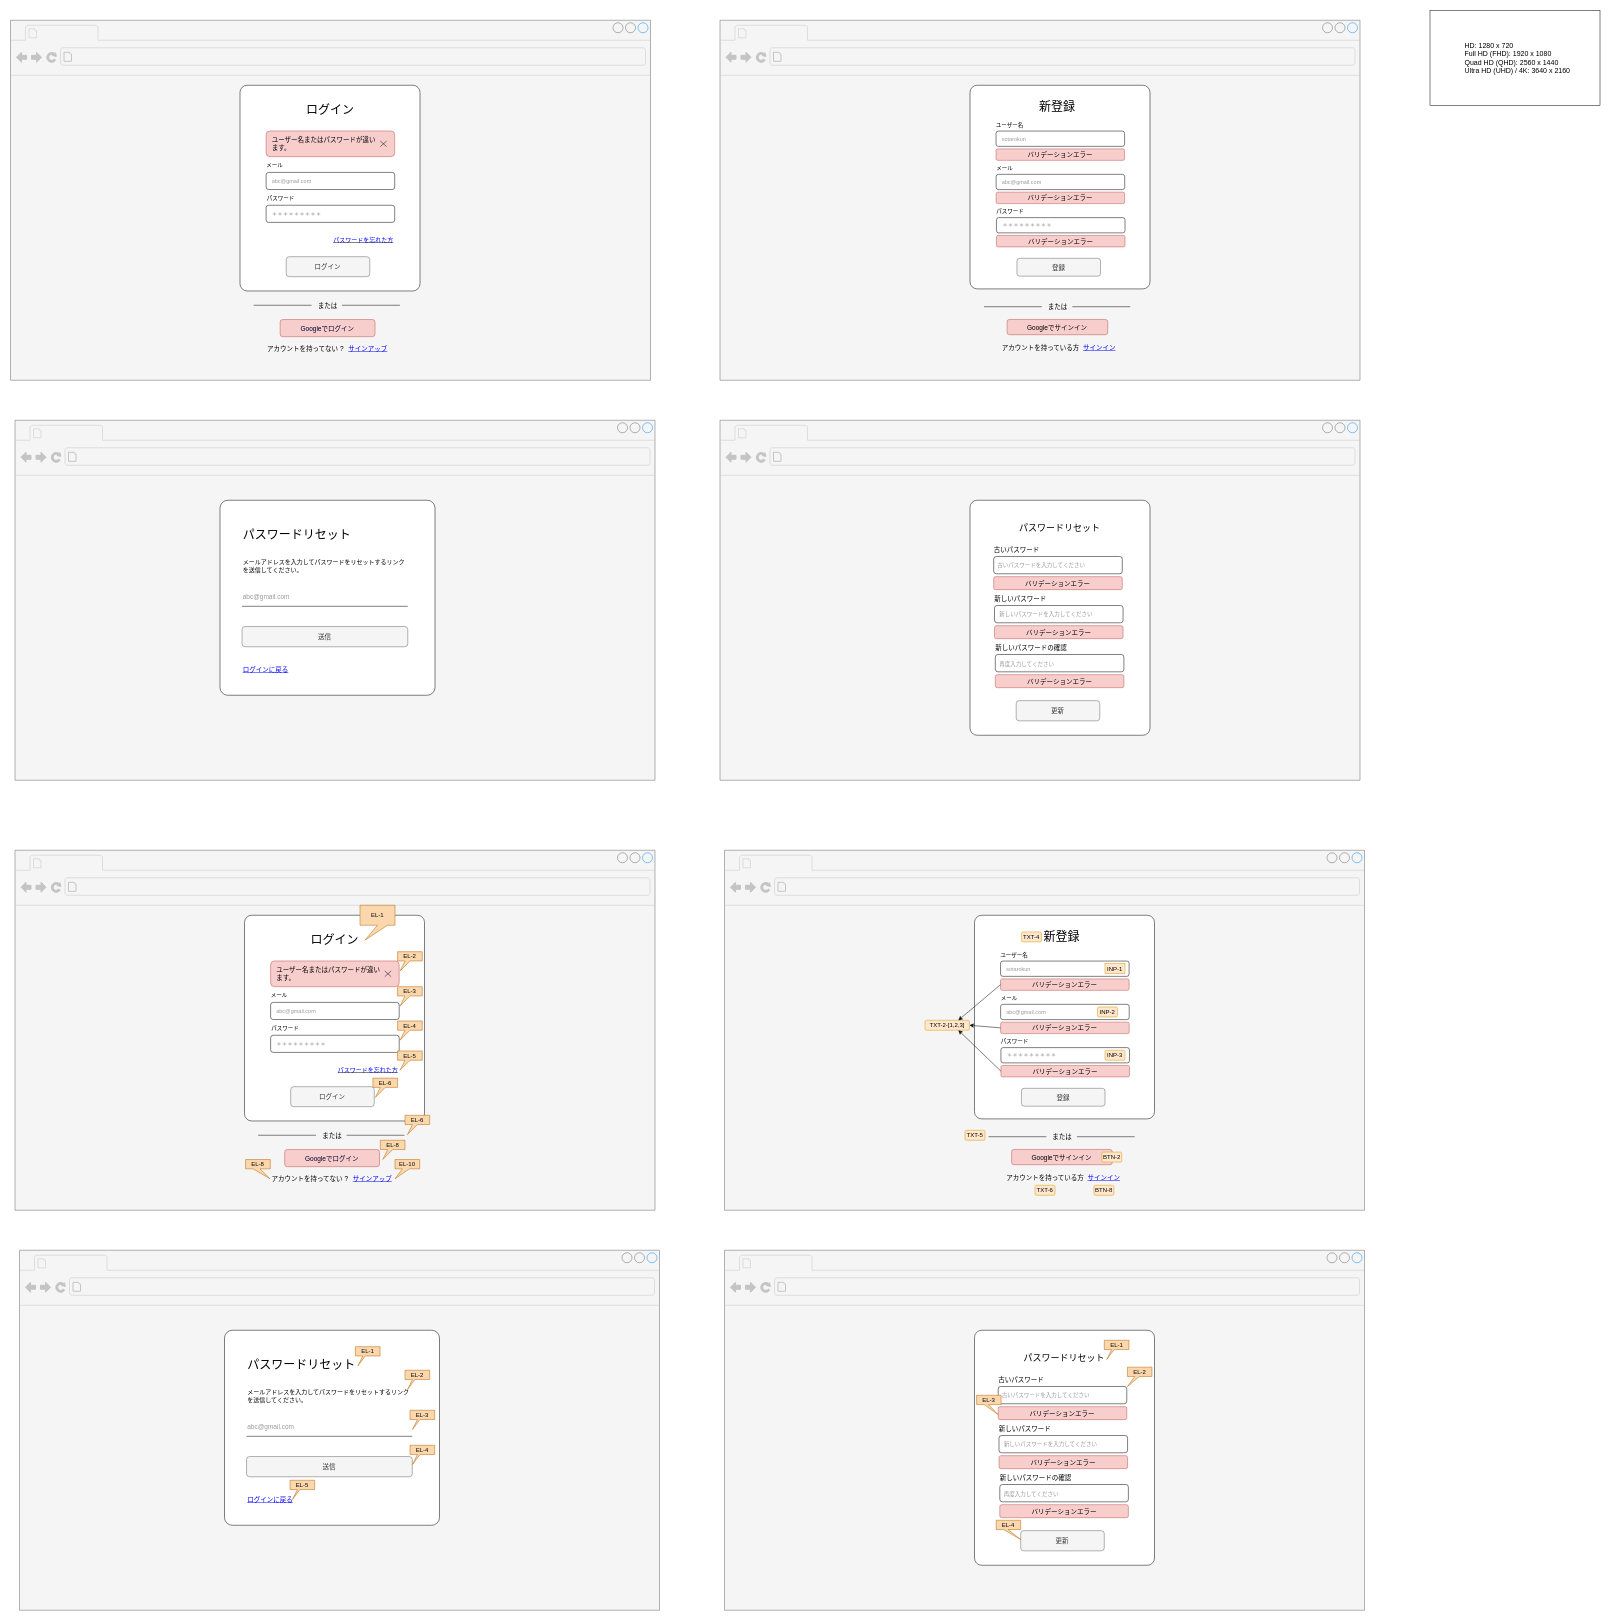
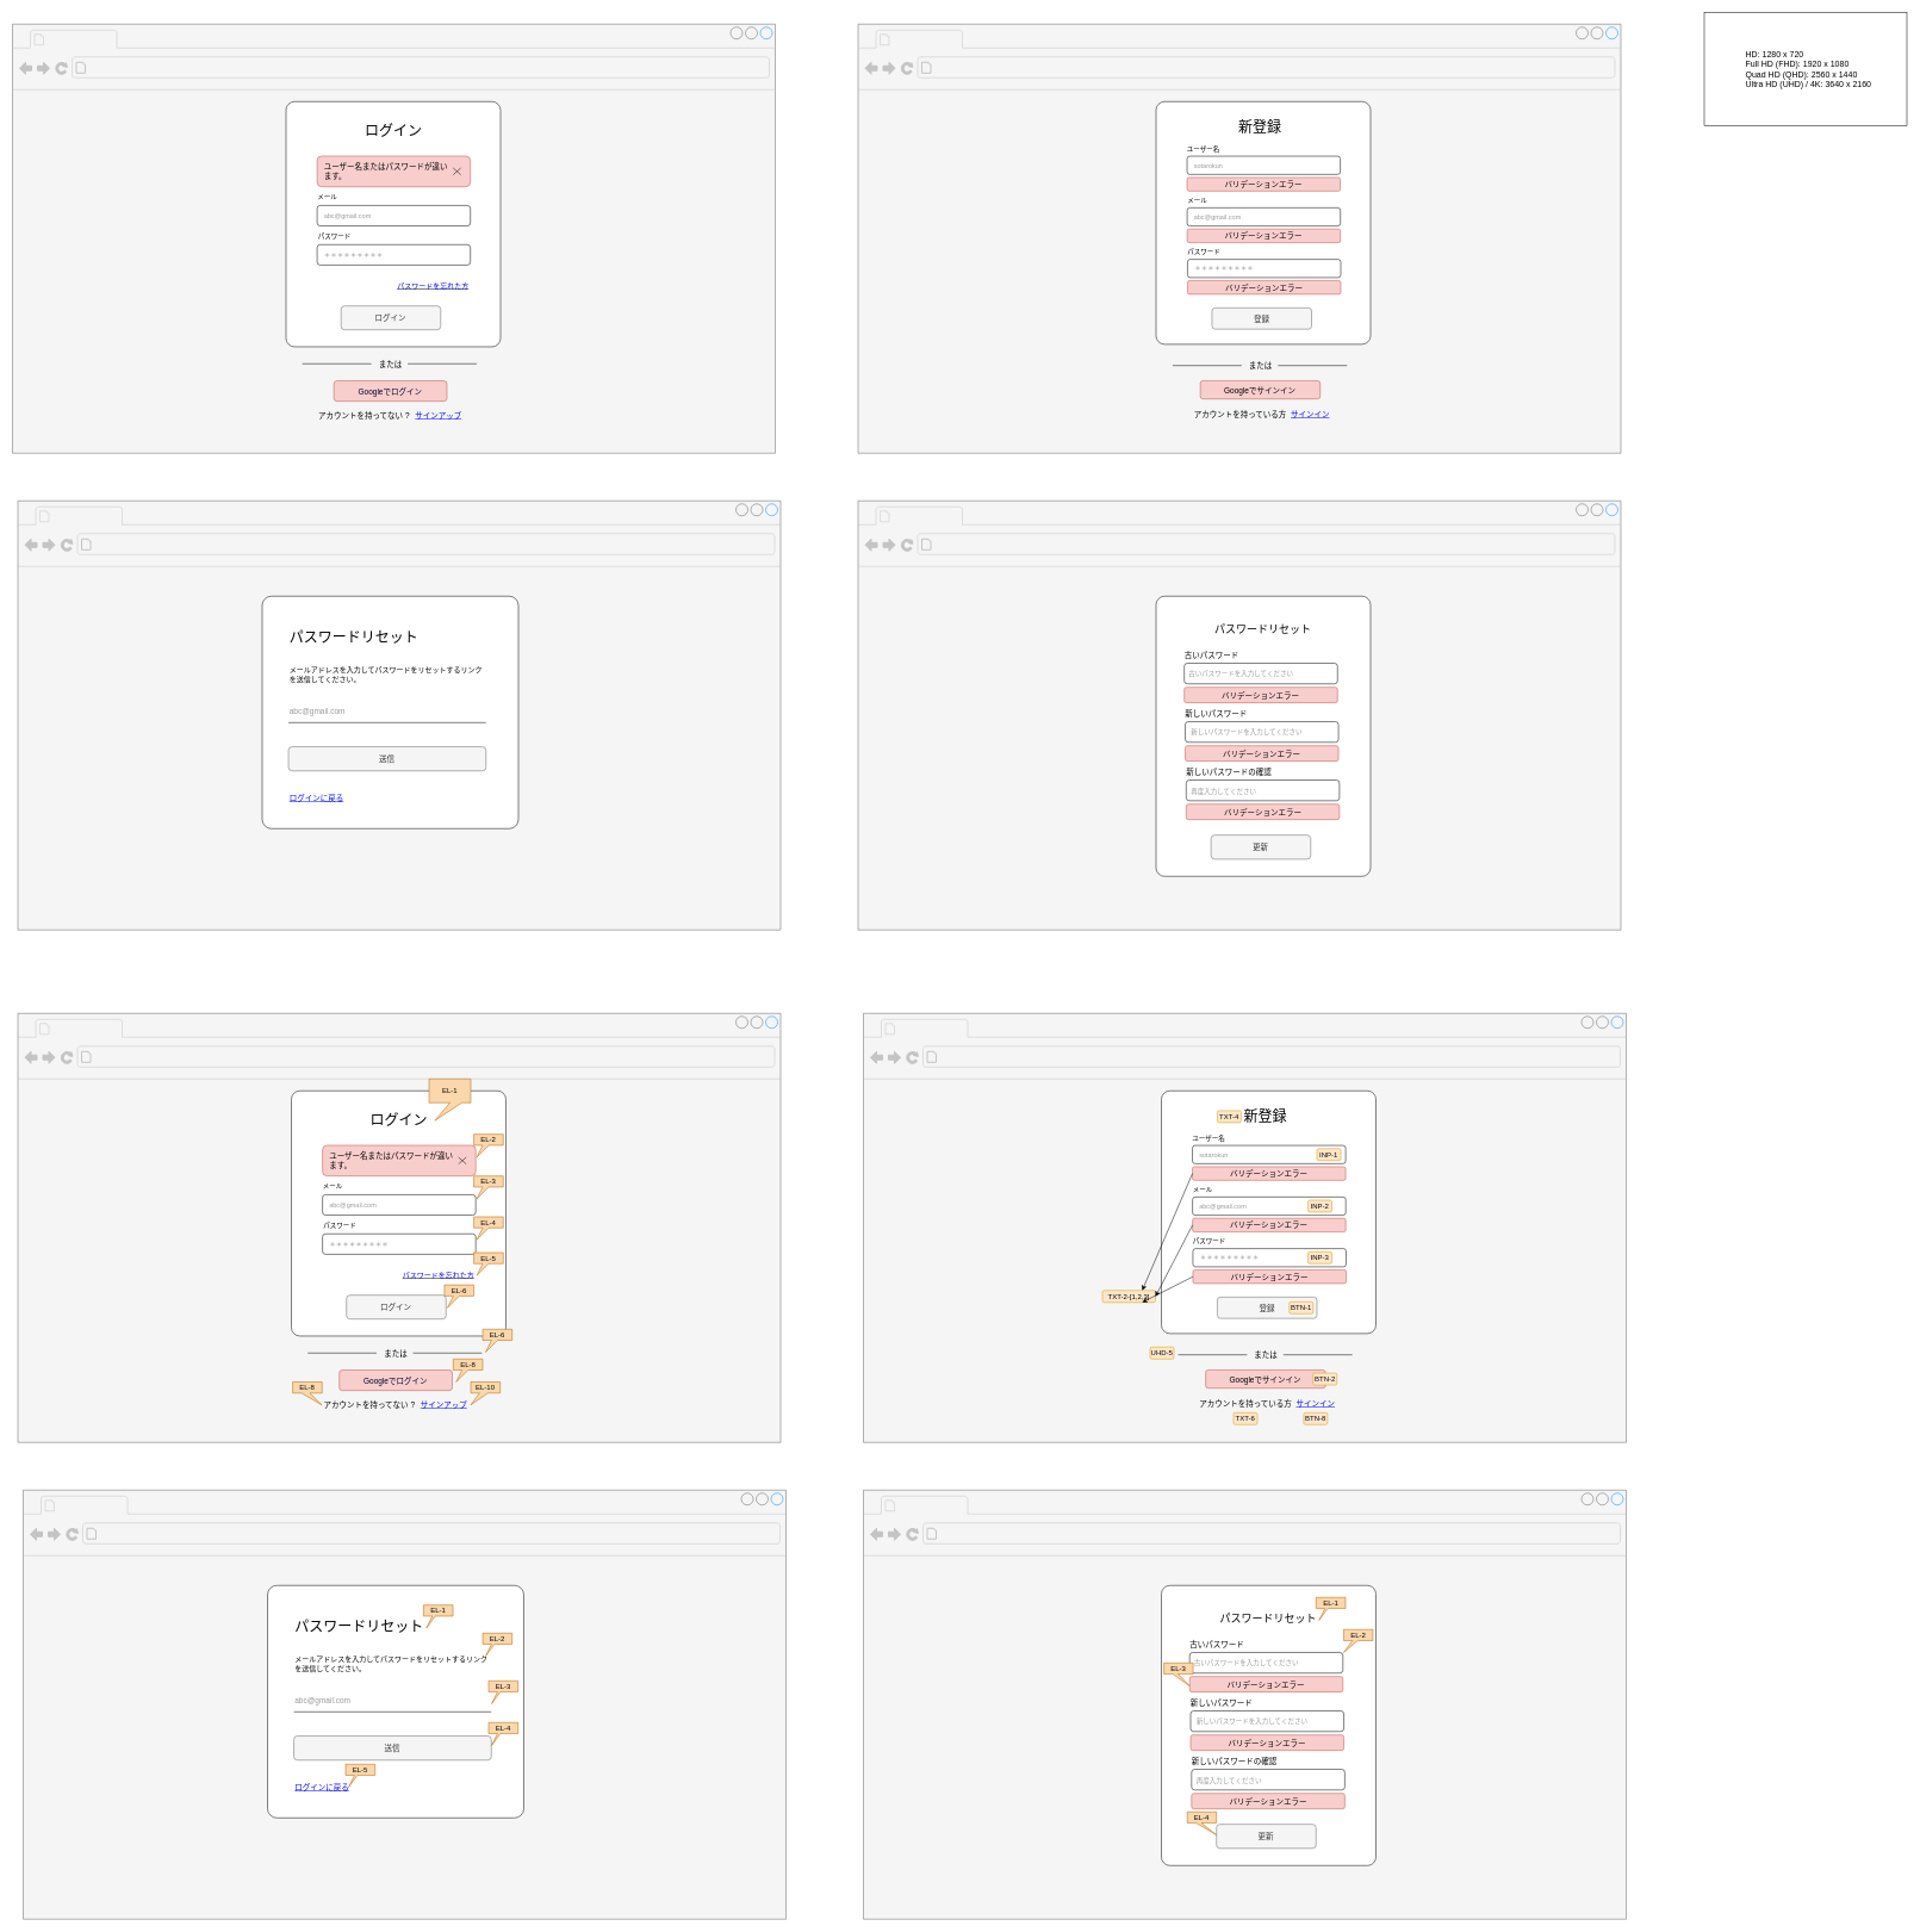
- <mxCell id="140" value="INP-1" style="whiteSpace=wrap;html=1;fillColor=#ffe6cc;strokeColor=#d79b00;rounded=0;" vertex="1" parent="119"><mxGeometry x="261" y="96.91" width="40" height="20" as="geometry" /></mxCell>
+ <mxCell id="140" value="INP-1" style="rounded=1;whiteSpace=wrap;html=1;fillColor=#ffe6cc;strokeColor=#d79b00;" vertex="1" parent="119"><mxGeometry x="261" y="96.91" width="40" height="20" as="geometry" /></mxCell>
- <mxCell id="150" value="TXT-2-[1,2,3]" style="rounded=1;whiteSpace=wrap;html=1;fillColor=#ffe6cc;strokeColor=#d79b00;" vertex="1" parent="116"><mxGeometry x="401" y="340" width="89" height="20" as="geometry" /></mxCell>
+ <mxCell id="150" value="TXT-2-[1,2,3]" style="rounded=1;whiteSpace=wrap;html=1;fillColor=#ffe6cc;strokeColor=#d79b00;" vertex="1" parent="116"><mxGeometry x="401" y="465" width="89" height="20" as="geometry" /></mxCell>
- <mxCell id="142" value="INP-3" style="rounded=1;whiteSpace=wrap;html=1;fillColor=#ffe6cc;strokeColor=#d79b00;" vertex="1" parent="119"><mxGeometry x="261" y="270" width="40" height="20" as="geometry" /></mxCell>
+ <mxCell id="142" value="INP-3" style="rounded=1;whiteSpace=wrap;html=1;fillColor=#ffe6cc;strokeColor=#d79b00;" vertex="1" parent="119"><mxGeometry x="246" y="270" width="40" height="20" as="geometry" /></mxCell>
+ <mxCell id="143" value="BTN-1" style="rounded=1;whiteSpace=wrap;html=1;fillColor=#ffe6cc;strokeColor=#d79b00;" vertex="1" parent="119"><mxGeometry x="214.57" y="354" width="40" height="20" as="geometry" /></mxCell>
- <mxCell id="148" value="TXT-5" style="rounded=1;whiteSpace=wrap;html=1;fillColor=#ffe6cc;strokeColor=#d79b00;" vertex="1" parent="116"><mxGeometry x="481" y="560" width="40" height="20" as="geometry" /></mxCell>
+ <mxCell id="148" value="UHD-5" style="rounded=1;whiteSpace=wrap;html=1;fillColor=#ffe6cc;strokeColor=#d79b00;" vertex="1" parent="116"><mxGeometry x="481" y="560" width="40" height="20" as="geometry" /></mxCell>
